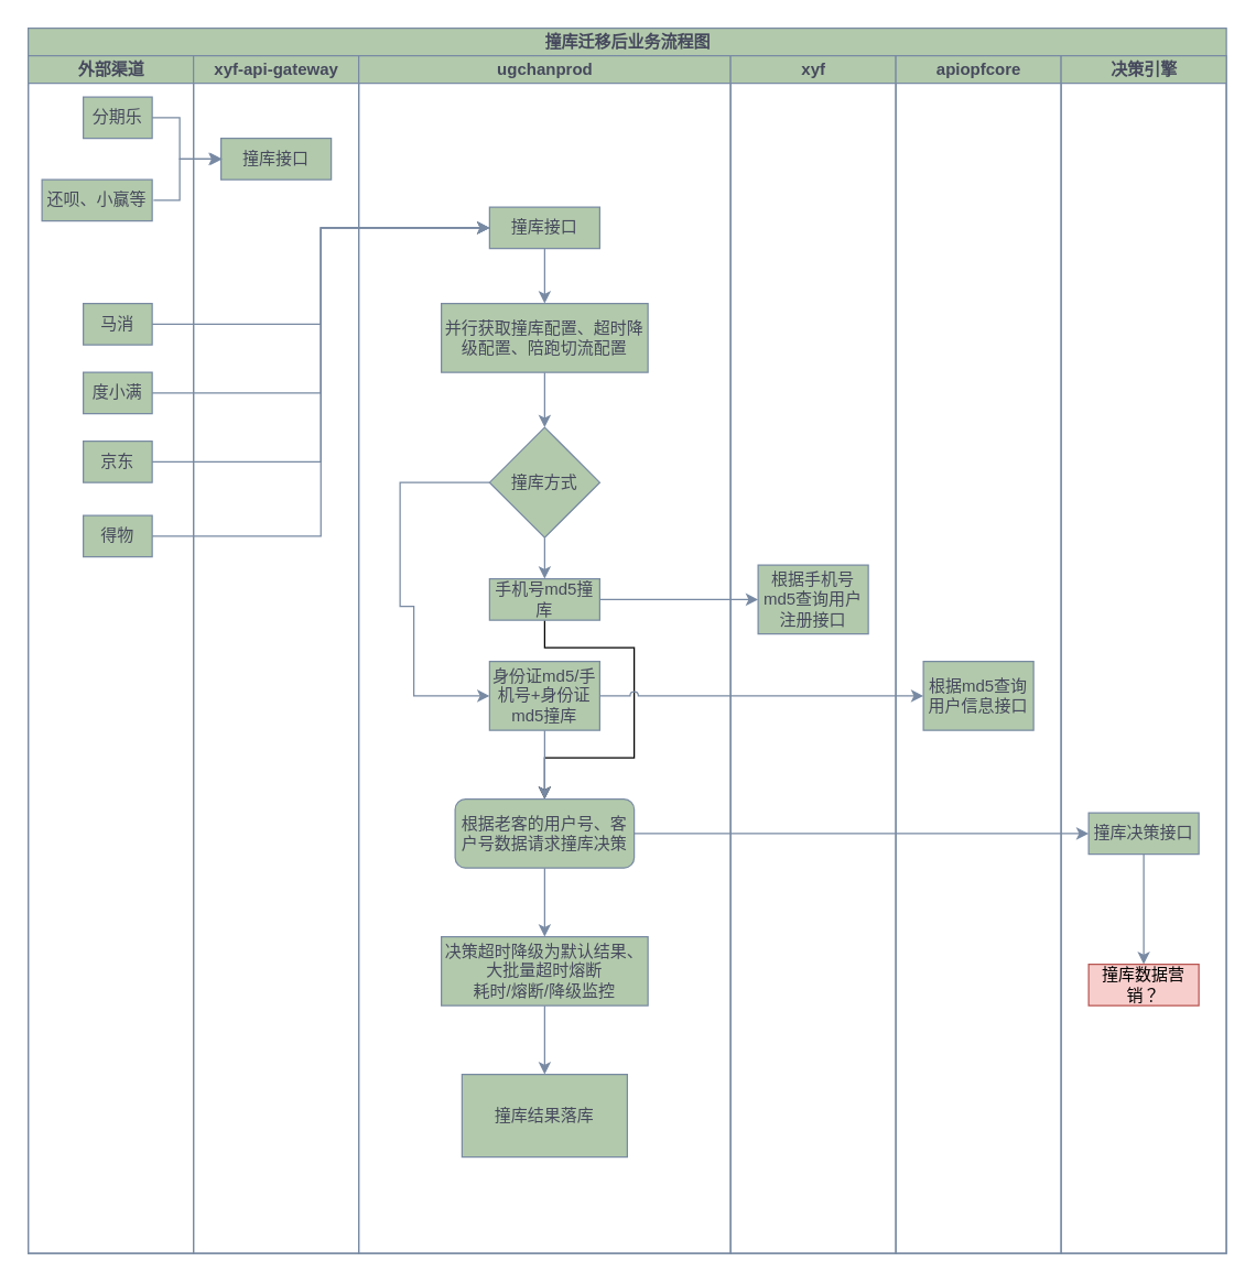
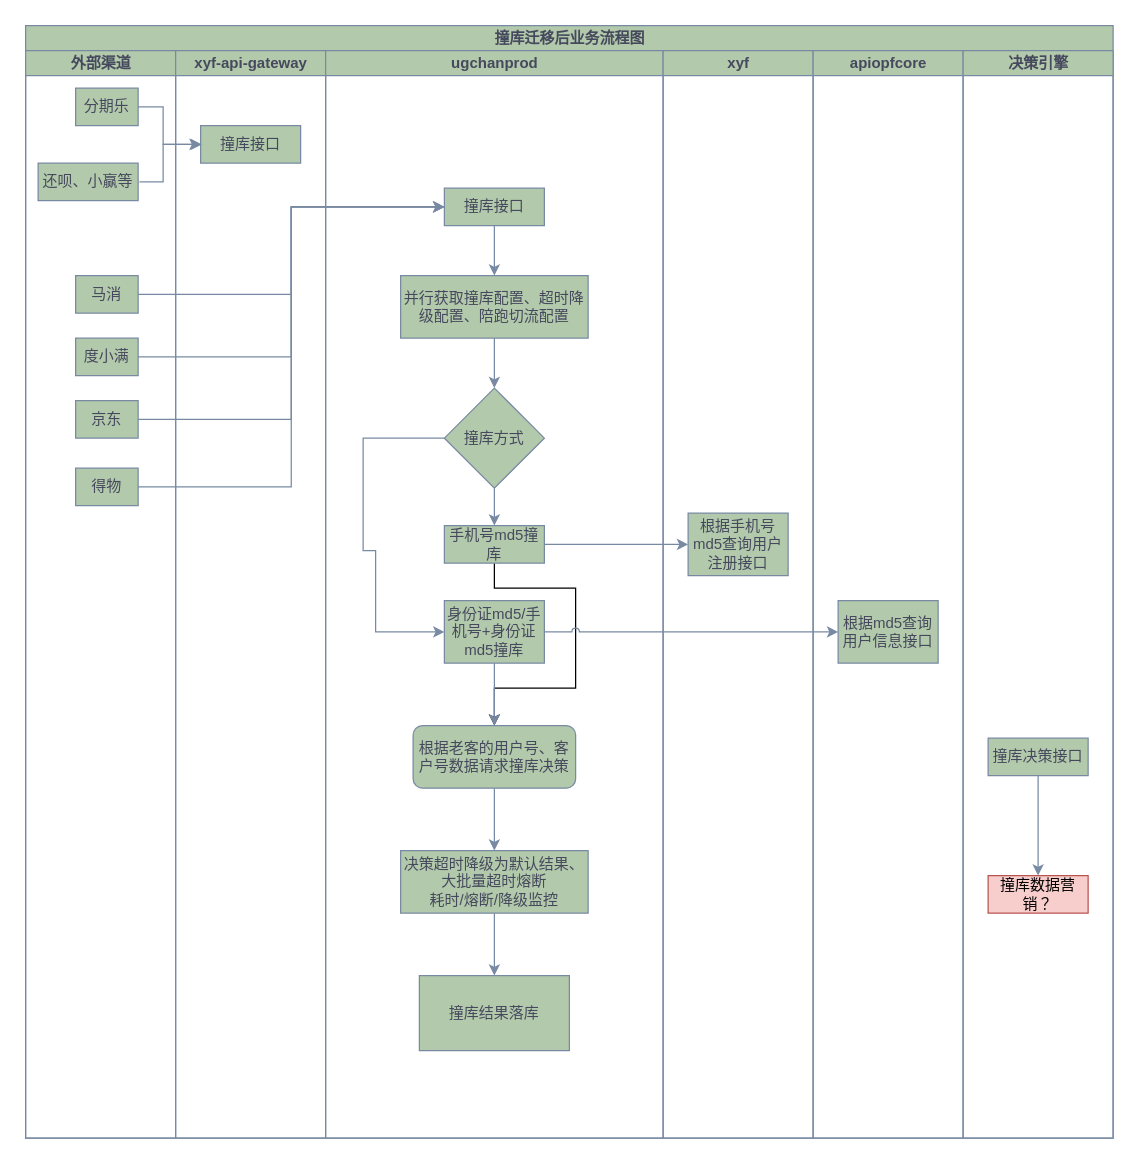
- <mxCell id="45" style="edgeStyle=orthogonalEdgeStyle;rounded=0;orthogonalLoop=1;jettySize=auto;html=1;entryX=0;entryY=0.5;entryDx=0;entryDy=0;strokeColor=#788AA3;fontColor=#46495D;fillColor=#B2C9AB;" edge="1" parent="2" source="25" target="35"><mxGeometry relative="1" as="geometry" /></mxCell>
